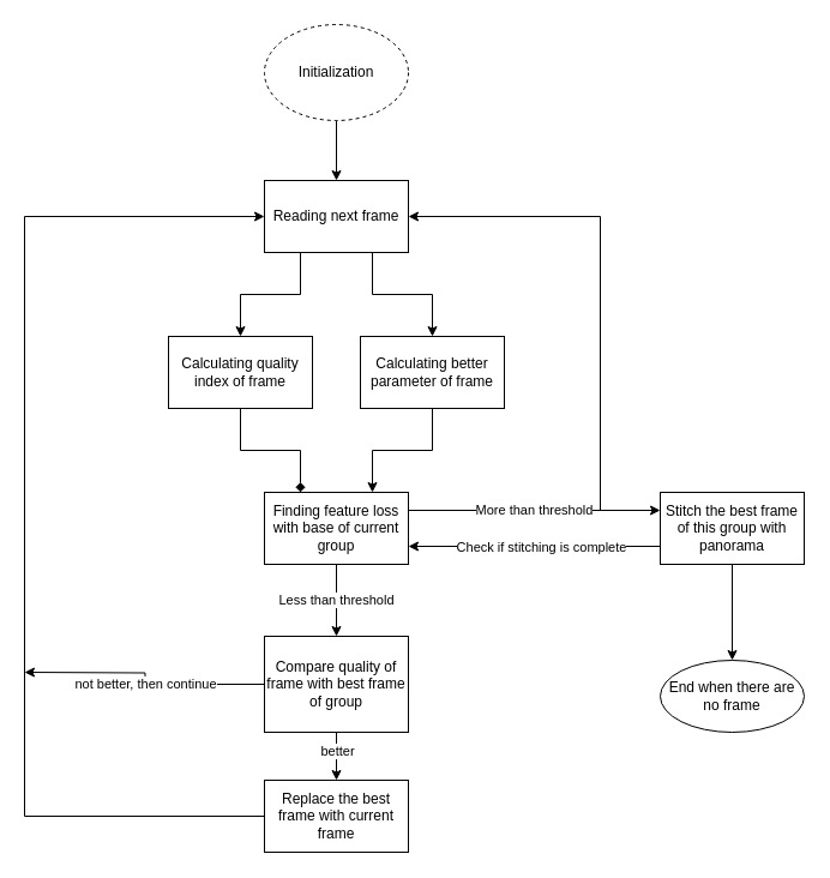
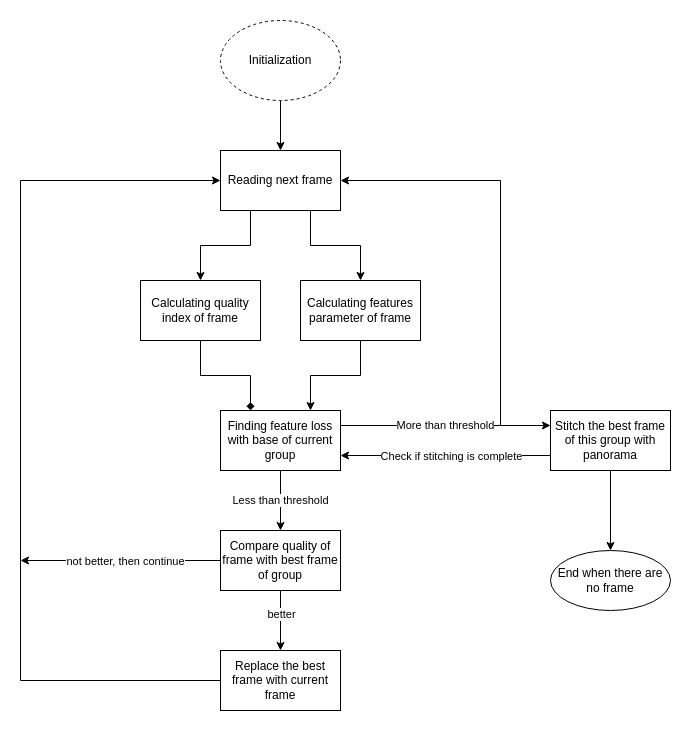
- <mxCell id="10" value="Calculating better parameter of frame" style="rounded=0;whiteSpace=wrap;html=1;" vertex="1" parent="1"><mxGeometry x="300" y="280" width="120" height="60" as="geometry" /></mxCell>
+ <mxCell id="10" value="Calculating features parameter of frame" style="rounded=0;whiteSpace=wrap;html=1;" vertex="1" parent="1"><mxGeometry x="300" y="280" width="120" height="60" as="geometry" /></mxCell>
- <mxCell id="23" value="Compare quality of frame with best frame of group" style="rounded=0;whiteSpace=wrap;html=1;" vertex="1" parent="1"><mxGeometry x="220" y="530" width="120" height="80" as="geometry" /></mxCell>
+ <mxCell id="23" value="Compare quality of frame with best frame of group" style="rounded=0;whiteSpace=wrap;html=1;" vertex="1" parent="1"><mxGeometry x="220" y="530" width="120" height="60" as="geometry" /></mxCell>
